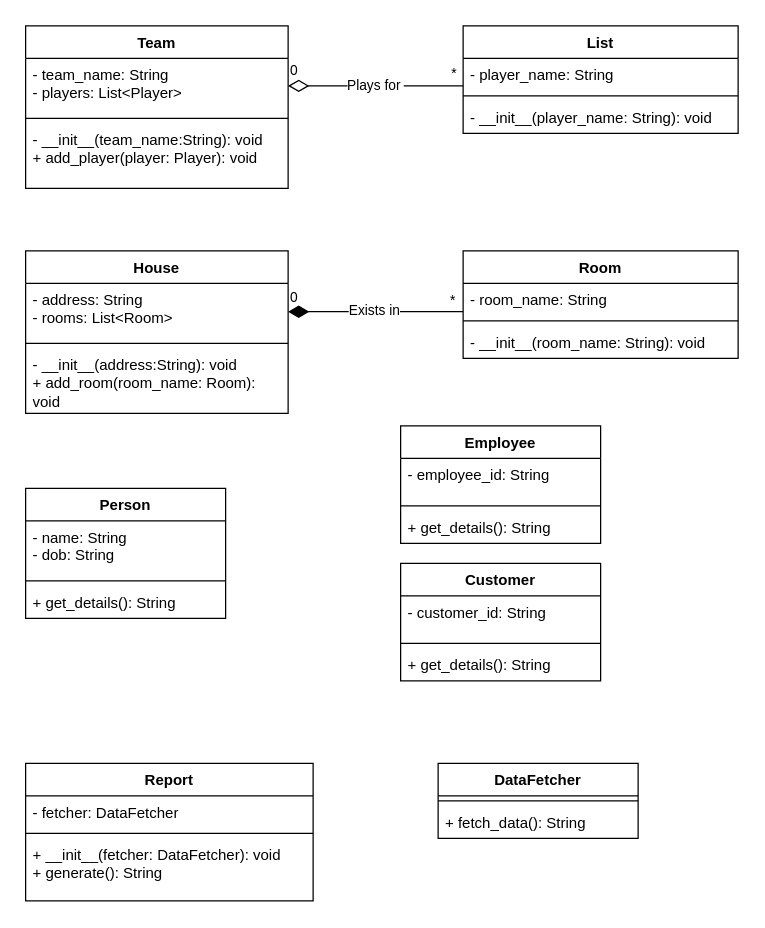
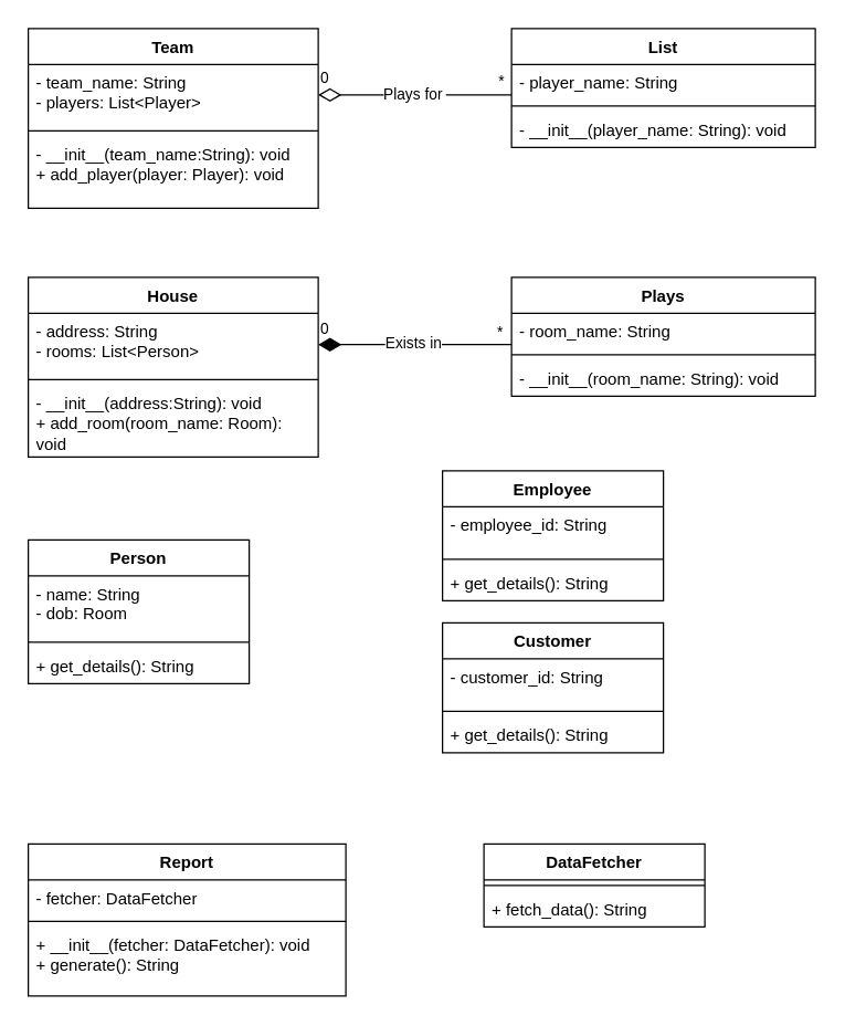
- <mxCell id="13" value="Room" style="swimlane;fontStyle=1;align=center;verticalAlign=top;childLayout=stackLayout;horizontal=1;startSize=26;horizontalStack=0;resizeParent=1;resizeParentMax=0;resizeLast=0;collapsible=1;marginBottom=0;whiteSpace=wrap;html=1;" vertex="1" parent="1"><mxGeometry x="370" y="200" width="220" height="86" as="geometry" /></mxCell>
+ <mxCell id="13" value="Plays" style="swimlane;fontStyle=1;align=center;verticalAlign=top;childLayout=stackLayout;horizontal=1;startSize=26;horizontalStack=0;resizeParent=1;resizeParentMax=0;resizeLast=0;collapsible=1;marginBottom=0;whiteSpace=wrap;html=1;" vertex="1" parent="1"><mxGeometry x="370" y="200" width="220" height="86" as="geometry" /></mxCell>
- <mxCell id="18" value="- address: String&lt;div&gt;- rooms: List&amp;lt;Room&amp;gt;&lt;/div&gt;" style="text;strokeColor=none;fillColor=none;align=left;verticalAlign=top;spacingLeft=4;spacingRight=4;overflow=hidden;rotatable=0;points=[[0,0.5],[1,0.5]];portConstraint=eastwest;whiteSpace=wrap;html=1;" vertex="1" parent="17"><mxGeometry y="26" width="210" height="44" as="geometry" /></mxCell>
+ <mxCell id="18" value="- address: String&lt;div&gt;- rooms: List&amp;lt;Person&amp;gt;&lt;/div&gt;" style="text;strokeColor=none;fillColor=none;align=left;verticalAlign=top;spacingLeft=4;spacingRight=4;overflow=hidden;rotatable=0;points=[[0,0.5],[1,0.5]];portConstraint=eastwest;whiteSpace=wrap;html=1;" vertex="1" parent="17"><mxGeometry y="26" width="210" height="44" as="geometry" /></mxCell>
- <mxCell id="25" value="- name: String&lt;div&gt;- dob: String&lt;/div&gt;" style="text;strokeColor=none;fillColor=none;align=left;verticalAlign=top;spacingLeft=4;spacingRight=4;overflow=hidden;rotatable=0;points=[[0,0.5],[1,0.5]];portConstraint=eastwest;whiteSpace=wrap;html=1;" vertex="1" parent="24"><mxGeometry y="26" width="160" height="44" as="geometry" /></mxCell>
+ <mxCell id="25" value="- name: String&lt;div&gt;- dob: Room&lt;/div&gt;" style="text;strokeColor=none;fillColor=none;align=left;verticalAlign=top;spacingLeft=4;spacingRight=4;overflow=hidden;rotatable=0;points=[[0,0.5],[1,0.5]];portConstraint=eastwest;whiteSpace=wrap;html=1;" vertex="1" parent="24"><mxGeometry y="26" width="160" height="44" as="geometry" /></mxCell>
